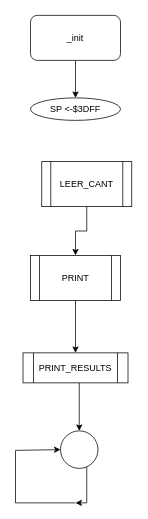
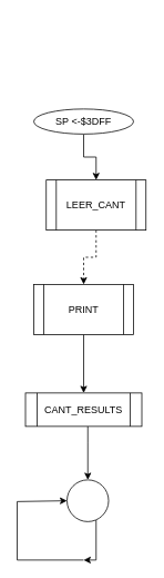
- <mxCell id="3" value="_init" style="rounded=1;whiteSpace=wrap;html=1;" vertex="1" parent="1"><mxGeometry x="40" y="20" width="120" height="60" as="geometry" /></mxCell>
- <mxCell id="2" style="edgeStyle=orthogonalEdgeStyle;rounded=0;orthogonalLoop=1;jettySize=auto;html=1;exitX=0.5;exitY=1;exitDx=0;exitDy=0;entryX=0.5;entryY=0;entryDx=0;entryDy=0;" edge="1" parent="1" source="3" target="5"><mxGeometry relative="1" as="geometry" /></mxCell>
+ <mxCell id="4" style="edgeStyle=orthogonalEdgeStyle;rounded=0;orthogonalLoop=1;jettySize=auto;html=1;exitX=0.5;exitY=1;exitDx=0;exitDy=0;entryX=0.5;entryY=0;entryDx=0;entryDy=0;" edge="1" parent="1" source="5" target="7"><mxGeometry relative="1" as="geometry" /></mxCell>
- <mxCell id="6" style="edgeStyle=orthogonalEdgeStyle;rounded=0;orthogonalLoop=1;jettySize=auto;html=1;exitX=0.5;exitY=1;exitDx=0;exitDy=0;entryX=0.5;entryY=0;entryDx=0;entryDy=0;" edge="1" parent="1" source="7" target="9"><mxGeometry relative="1" as="geometry" /></mxCell>
+ <mxCell id="6" style="edgeStyle=orthogonalEdgeStyle;rounded=0;orthogonalLoop=1;jettySize=auto;html=1;exitX=0.5;exitY=1;exitDx=0;exitDy=0;entryX=0.5;entryY=0;entryDx=0;entryDy=0;dashed=1;" edge="1" parent="1" source="7" target="9"><mxGeometry relative="1" as="geometry" /></mxCell>
- <mxCell id="11" value="PRINT_RESULTS" style="shape=process;whiteSpace=wrap;html=1;backgroundOutline=1;" vertex="1" parent="1"><mxGeometry x="30" y="470" width="140" height="40" as="geometry" /></mxCell>
+ <mxCell id="11" value="CANT_RESULTS" style="shape=process;whiteSpace=wrap;html=1;backgroundOutline=1;" vertex="1" parent="1"><mxGeometry x="30" y="470" width="140" height="40" as="geometry" /></mxCell>
